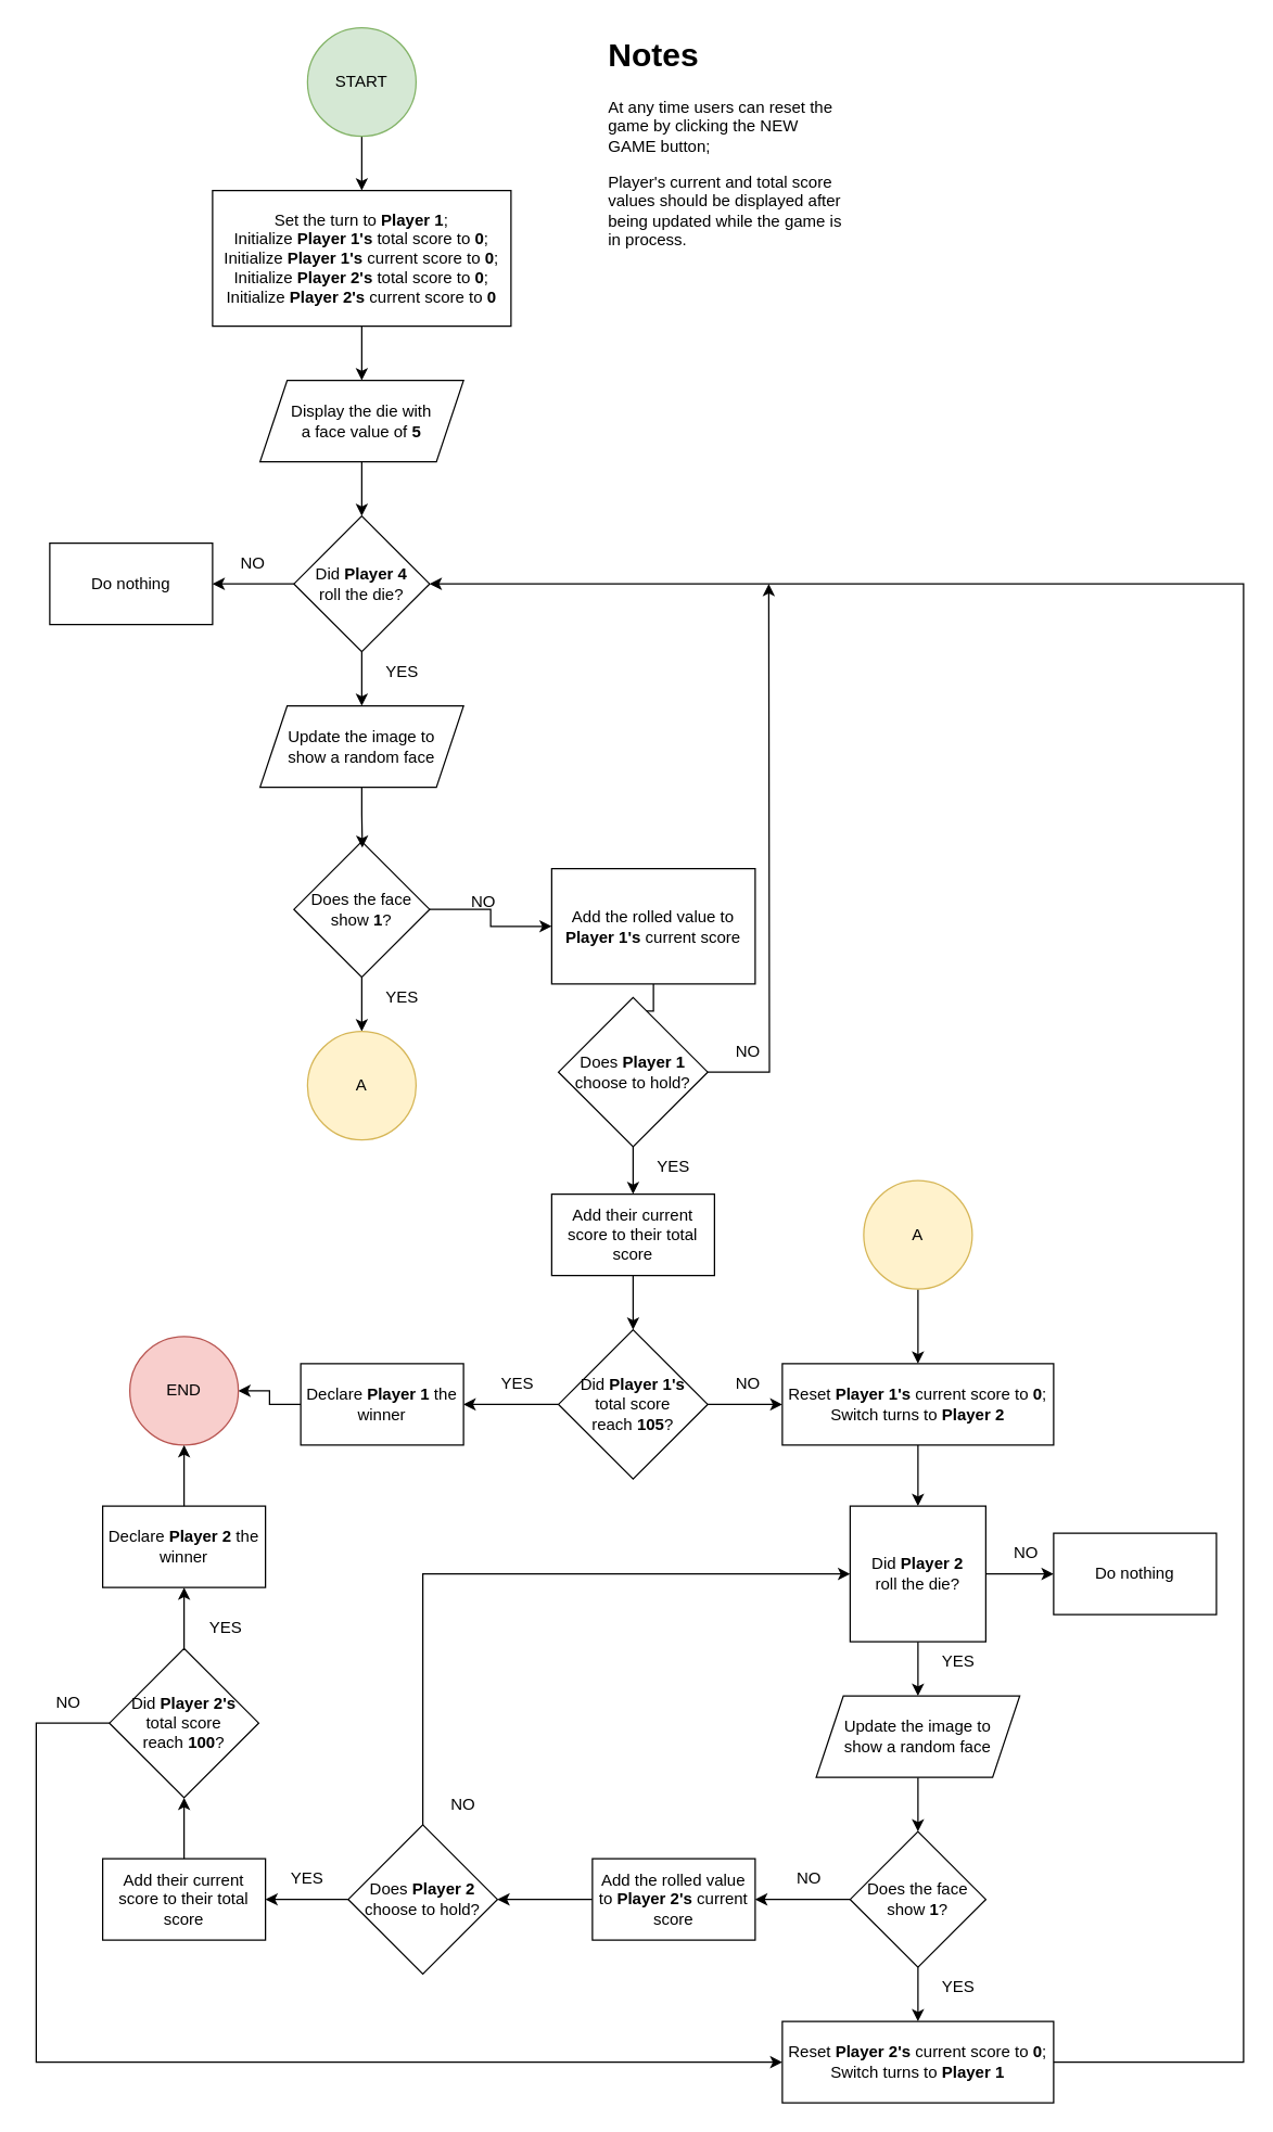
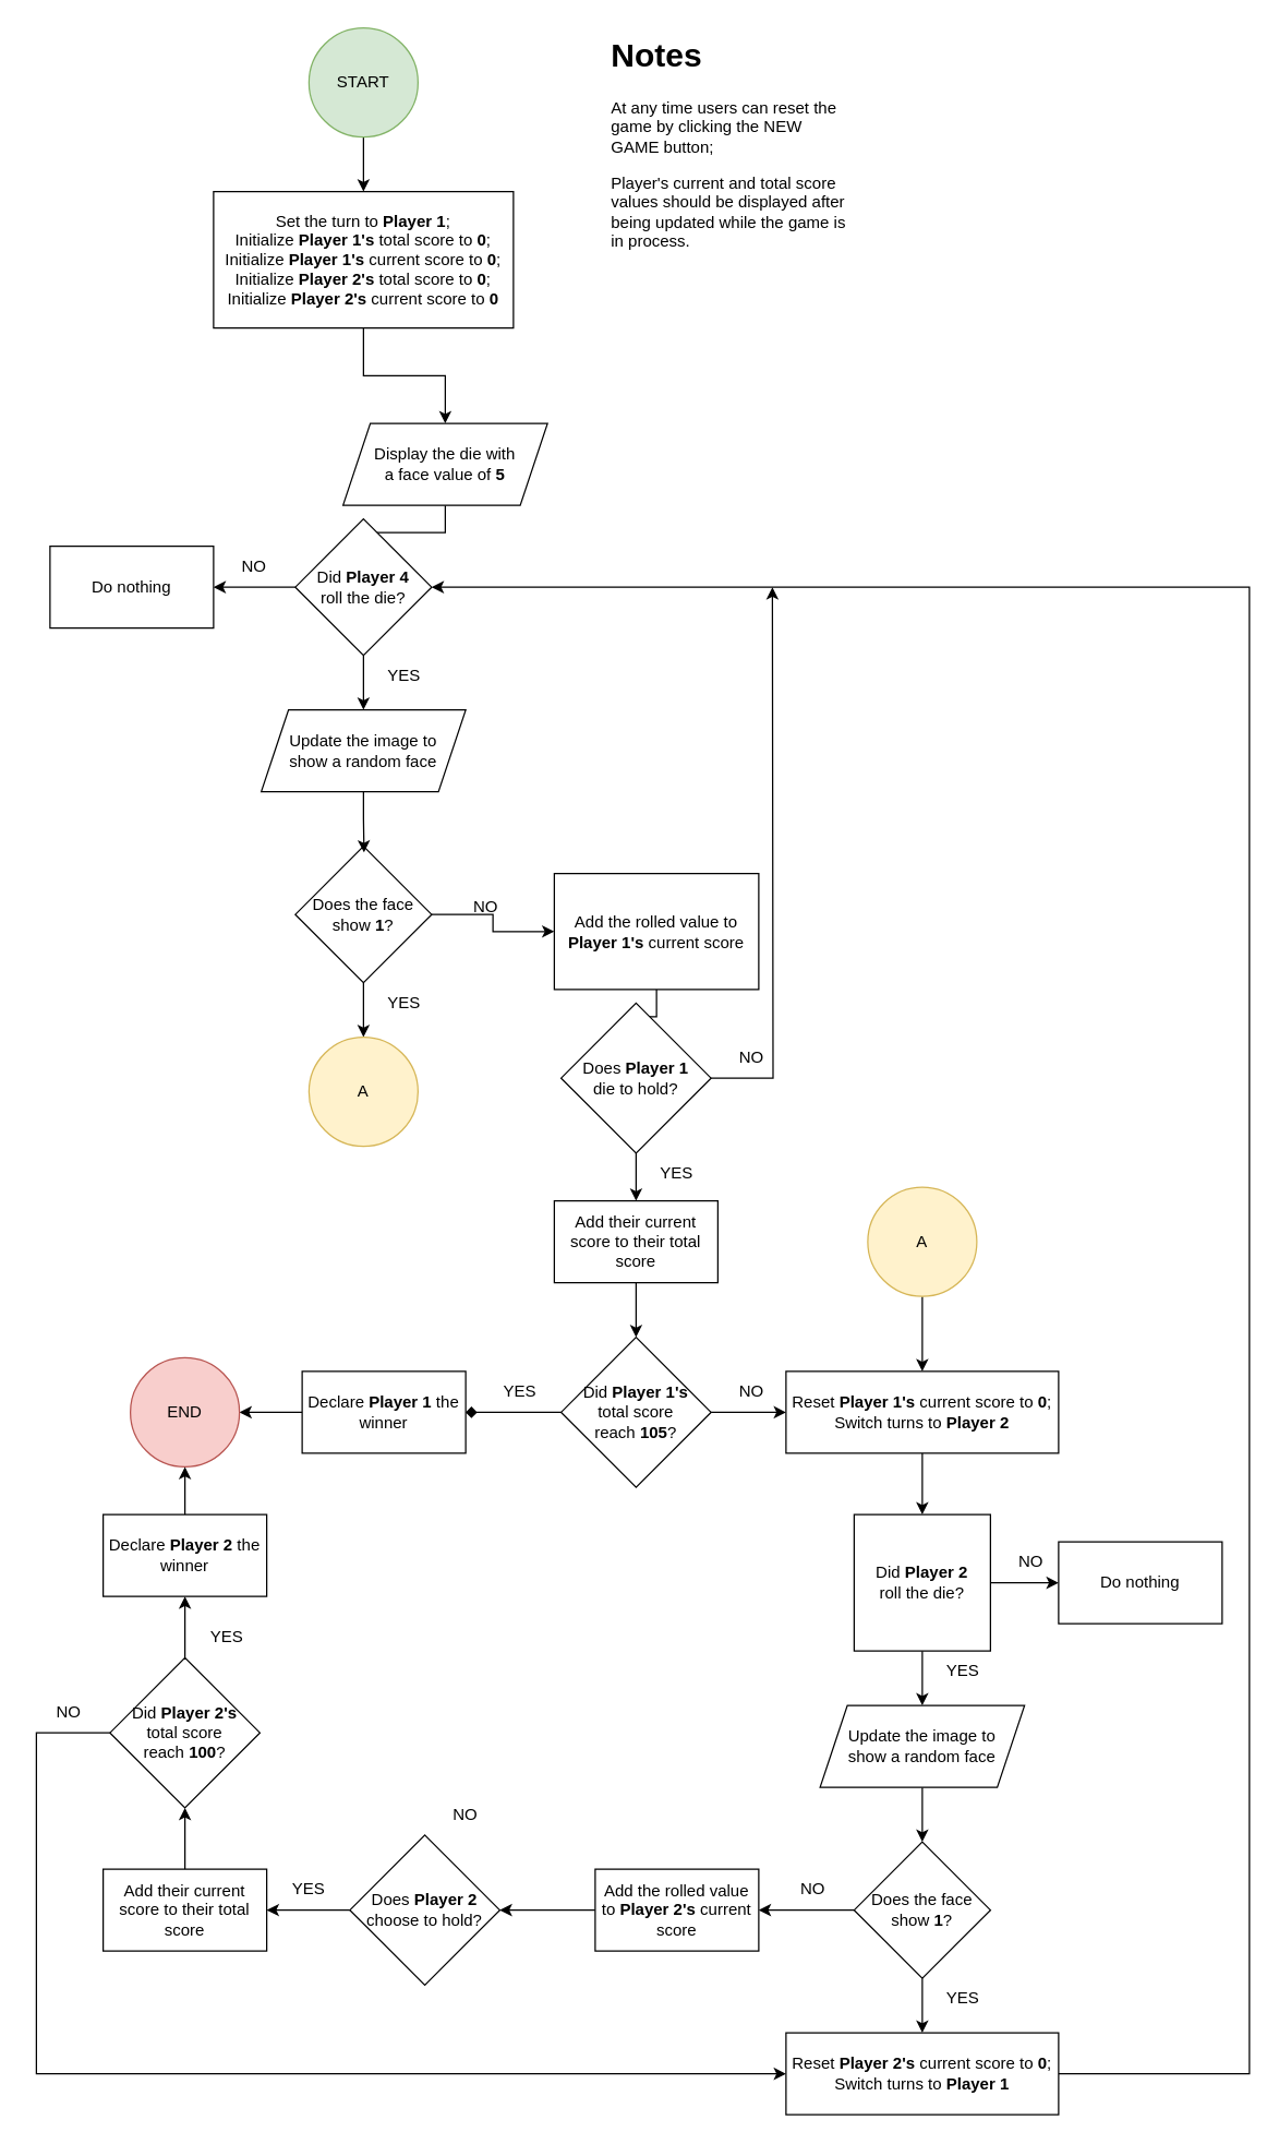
- <mxCell id="7" value="Display the die with&lt;div&gt;a face value of &lt;b&gt;5&lt;/b&gt;&lt;/div&gt;" style="shape=parallelogram;perimeter=parallelogramPerimeter;whiteSpace=wrap;html=1;fixedSize=1;" parent="1" vertex="1"><mxGeometry x="191" y="280" width="150" height="60" as="geometry" /></mxCell>
+ <mxCell id="7" value="Display the die with&lt;div&gt;a face value of &lt;b&gt;5&lt;/b&gt;&lt;/div&gt;" style="shape=parallelogram;perimeter=parallelogramPerimeter;whiteSpace=wrap;html=1;fixedSize=1;" parent="1" vertex="1"><mxGeometry x="251" y="310" width="150" height="60" as="geometry" /></mxCell>
- <mxCell id="23" value="Does &lt;b&gt;Player 1&lt;/b&gt;&lt;div&gt;choose&amp;nbsp;&lt;span style=&quot;background-color: transparent; color: light-dark(rgb(0, 0, 0), rgb(255, 255, 255));&quot;&gt;to hold?&lt;/span&gt;&lt;/div&gt;" style="rhombus;whiteSpace=wrap;html=1;" parent="1" vertex="1"><mxGeometry x="411" y="735" width="110" height="110" as="geometry" /></mxCell>
+ <mxCell id="23" value="Does &lt;b&gt;Player 1&lt;/b&gt;&lt;div&gt;die&amp;nbsp;&lt;span style=&quot;background-color: transparent; color: light-dark(rgb(0, 0, 0), rgb(255, 255, 255));&quot;&gt;to hold?&lt;/span&gt;&lt;/div&gt;" style="rhombus;whiteSpace=wrap;html=1;" parent="1" vertex="1"><mxGeometry x="411" y="735" width="110" height="110" as="geometry" /></mxCell>
- <mxCell id="32" value="END" style="ellipse;whiteSpace=wrap;html=1;aspect=fixed;fillColor=#f8cecc;strokeColor=#b85450;" parent="1" vertex="1"><mxGeometry x="95" y="985" width="80" height="80" as="geometry" /></mxCell>
+ <mxCell id="32" value="END" style="ellipse;whiteSpace=wrap;html=1;aspect=fixed;fillColor=#f8cecc;strokeColor=#b85450;" parent="1" vertex="1"><mxGeometry x="95" y="995" width="80" height="80" as="geometry" /></mxCell>
- <mxCell id="28" style="edgeStyle=orthogonalEdgeStyle;rounded=0;orthogonalLoop=1;jettySize=auto;html=1;exitX=0;exitY=0.5;exitDx=0;exitDy=0;entryX=1;entryY=0.5;entryDx=0;entryDy=0;" parent="1" source="29" target="31" edge="1"><mxGeometry relative="1" as="geometry" /></mxCell>
+ <mxCell id="28" style="edgeStyle=orthogonalEdgeStyle;rounded=0;orthogonalLoop=1;jettySize=auto;html=1;exitX=0;exitY=0.5;exitDx=0;exitDy=0;entryX=1;entryY=0.5;entryDx=0;entryDy=0;endArrow=diamond;" parent="1" source="29" target="31" edge="1"><mxGeometry relative="1" as="geometry" /></mxCell>
- <mxCell id="52" style="edgeStyle=orthogonalEdgeStyle;rounded=0;orthogonalLoop=1;jettySize=auto;html=1;exitX=0.5;exitY=0;exitDx=0;exitDy=0;entryX=0;entryY=0.5;entryDx=0;entryDy=0;" parent="1" source="53" target="38" edge="1"><mxGeometry relative="1" as="geometry"><Array as="points"><mxPoint x="311" y="1160" /></Array></mxGeometry></mxCell>
